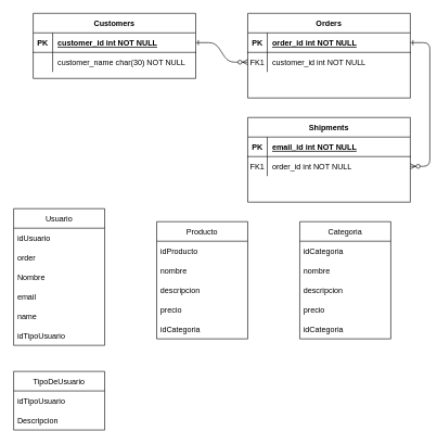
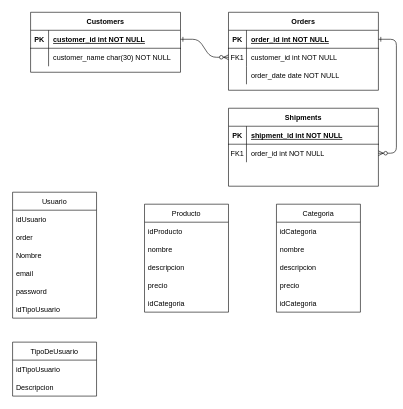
+ <mxCell id="13" value="order_date date NOT NULL" style="shape=partialRectangle;overflow=hidden;connectable=0;fillColor=none;top=0;left=0;bottom=0;right=0;align=left;spacingLeft=6;" parent="11" vertex="1"><mxGeometry x="30" width="220" height="30" as="geometry" /></mxCell>
- <mxCell id="17" value="email_id int NOT NULL " style="shape=partialRectangle;overflow=hidden;connectable=0;fillColor=none;top=0;left=0;bottom=0;right=0;align=left;spacingLeft=6;fontStyle=5;" parent="15" vertex="1"><mxGeometry x="30" width="220" height="30" as="geometry" /></mxCell>
+ <mxCell id="17" value="shipment_id int NOT NULL " style="shape=partialRectangle;overflow=hidden;connectable=0;fillColor=none;top=0;left=0;bottom=0;right=0;align=left;spacingLeft=6;fontStyle=5;" parent="15" vertex="1"><mxGeometry x="30" width="220" height="30" as="geometry" /></mxCell>
- <mxCell id="35" value="name" style="text;strokeColor=none;fillColor=none;align=left;verticalAlign=middle;spacingLeft=4;spacingRight=4;overflow=hidden;points=[[0,0.5],[1,0.5]];portConstraint=eastwest;rotatable=0;" vertex="1" parent="30"><mxGeometry y="150" width="140" height="30" as="geometry" /></mxCell>
+ <mxCell id="35" value="password" style="text;strokeColor=none;fillColor=none;align=left;verticalAlign=middle;spacingLeft=4;spacingRight=4;overflow=hidden;points=[[0,0.5],[1,0.5]];portConstraint=eastwest;rotatable=0;" vertex="1" parent="30"><mxGeometry y="150" width="140" height="30" as="geometry" /></mxCell>
